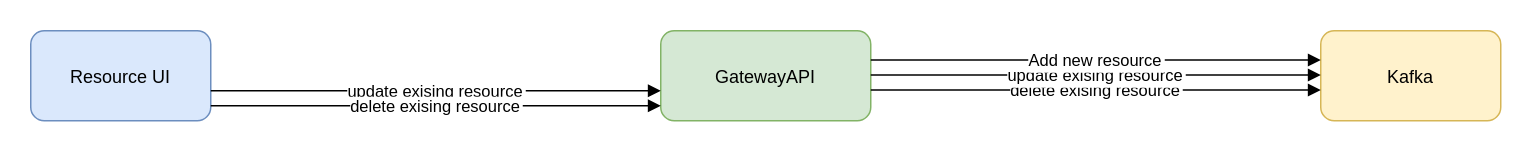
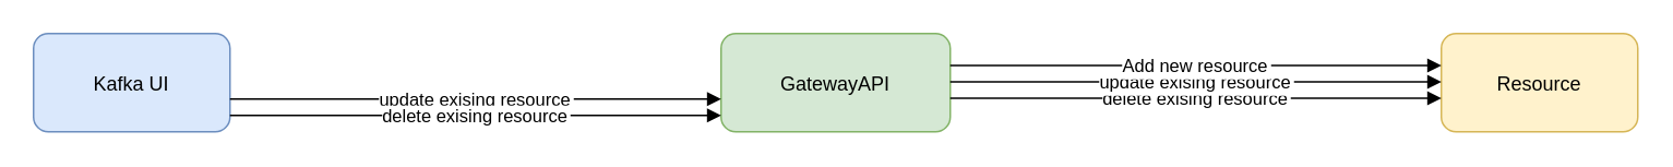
- <mxCell id="2" value="Resource UI" style="shape=rectangle;fillColor=#dae8fc;strokeColor=#6c8ebf;rounded=1;" parent="1" vertex="1"><mxGeometry x="20" y="20" width="120" height="60" as="geometry" /></mxCell>
+ <mxCell id="2" value="Kafka UI" style="shape=rectangle;fillColor=#dae8fc;strokeColor=#6c8ebf;rounded=1;" parent="1" vertex="1"><mxGeometry x="20" y="20" width="120" height="60" as="geometry" /></mxCell>
- <mxCell id="4" value="Kafka" style="shape=rectangle;fillColor=#fff2cc;strokeColor=#d6b656;rounded=1;" parent="1" vertex="1"><mxGeometry x="880" y="20" width="120" height="60" as="geometry" /></mxCell>
+ <mxCell id="4" value="Resource" style="shape=rectangle;fillColor=#fff2cc;strokeColor=#d6b656;rounded=1;" parent="1" vertex="1"><mxGeometry x="880" y="20" width="120" height="60" as="geometry" /></mxCell>
